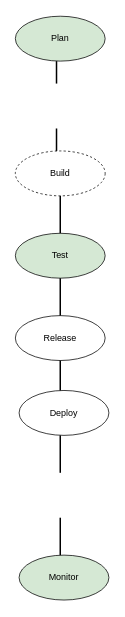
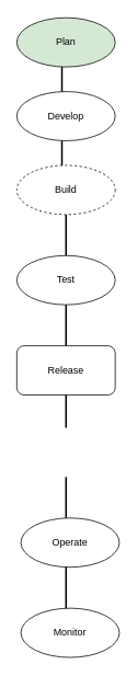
+ <mxCell id="3" value="Develop" style="ellipse;whiteSpace=wrap;html=1;" parent="1" vertex="1"><mxGeometry x="20" y="110" width="120" height="60" as="geometry" /></mxCell>
- <mxCell id="11" value="Test" style="ellipse;whiteSpace=wrap;html=1;fillColor=#d5e8d4;" parent="1" vertex="1"><mxGeometry x="20" y="310" width="120" height="60" as="geometry" /></mxCell>
+ <mxCell id="11" value="Test" style="ellipse;whiteSpace=wrap;html=1;" parent="1" vertex="1"><mxGeometry x="20" y="310" width="120" height="60" as="geometry" /></mxCell>
- <mxCell id="5" value="Release" style="ellipse;whiteSpace=wrap;html=1;" parent="1" vertex="1"><mxGeometry x="20" y="420" width="120" height="60" as="geometry" /></mxCell>
+ <mxCell id="5" value="Release" style="whiteSpace=wrap;html=1;rounded=1;" parent="1" vertex="1"><mxGeometry x="20" y="420" width="120" height="60" as="geometry" /></mxCell>
- <mxCell id="6" value="Deploy" style="ellipse;whiteSpace=wrap;html=1;" parent="1" vertex="1"><mxGeometry x="25" y="520" width="120" height="60" as="geometry" /></mxCell>
+ <mxCell id="8" value="Operate" style="ellipse;whiteSpace=wrap;html=1;" parent="1" vertex="1"><mxGeometry x="25" y="630" width="120" height="60" as="geometry" /></mxCell>
- <mxCell id="9" value="Monitor" style="ellipse;whiteSpace=wrap;html=1;fillColor=#d5e8d4;" parent="1" vertex="1"><mxGeometry x="25" y="740" width="120" height="60" as="geometry" /></mxCell>
+ <mxCell id="9" value="Monitor" style="ellipse;whiteSpace=wrap;html=1;" parent="1" vertex="1"><mxGeometry x="25" y="740" width="120" height="60" as="geometry" /></mxCell>
